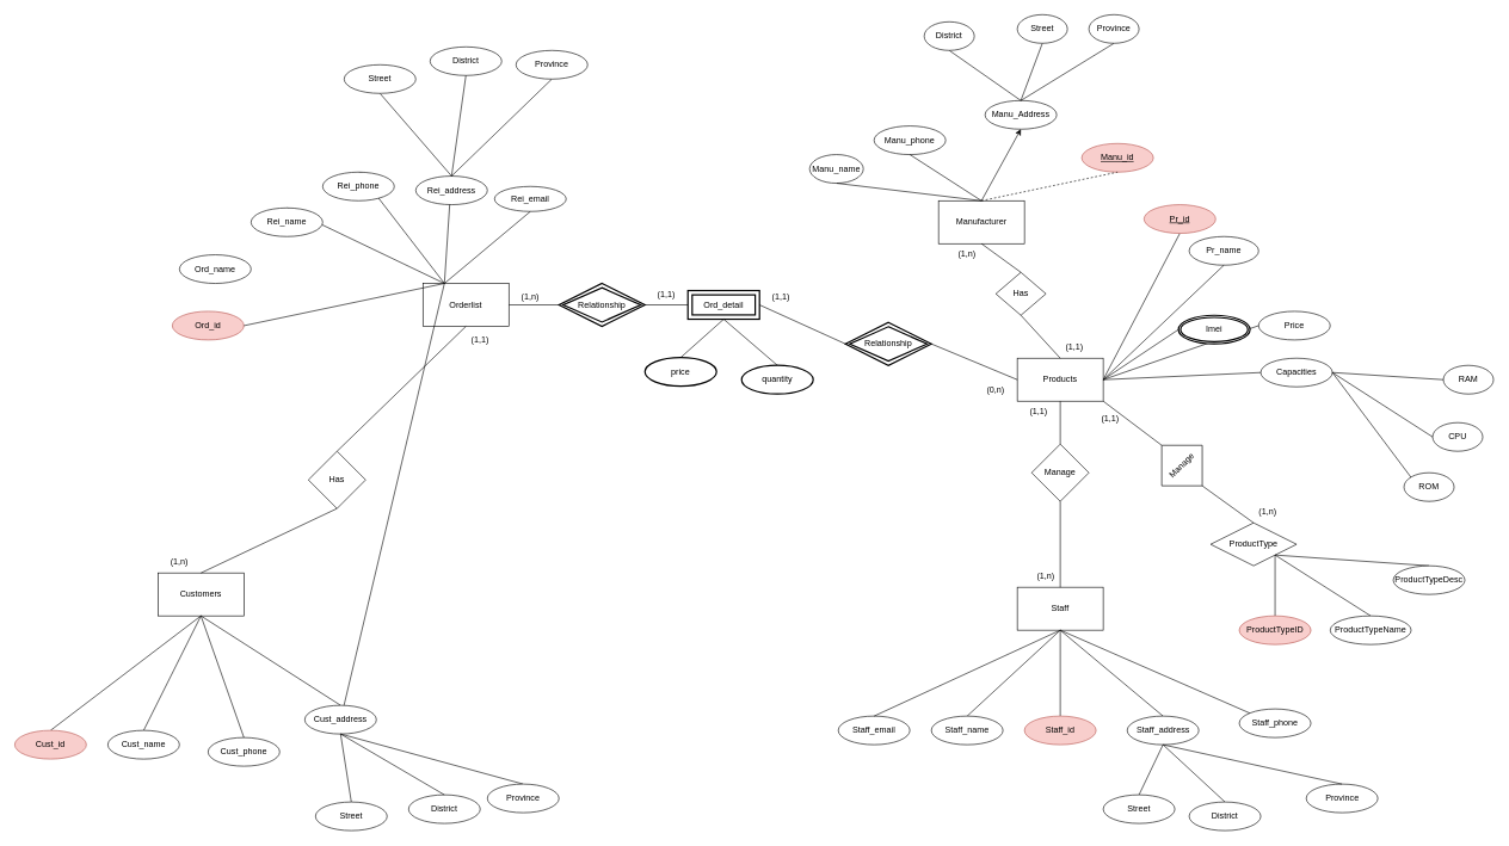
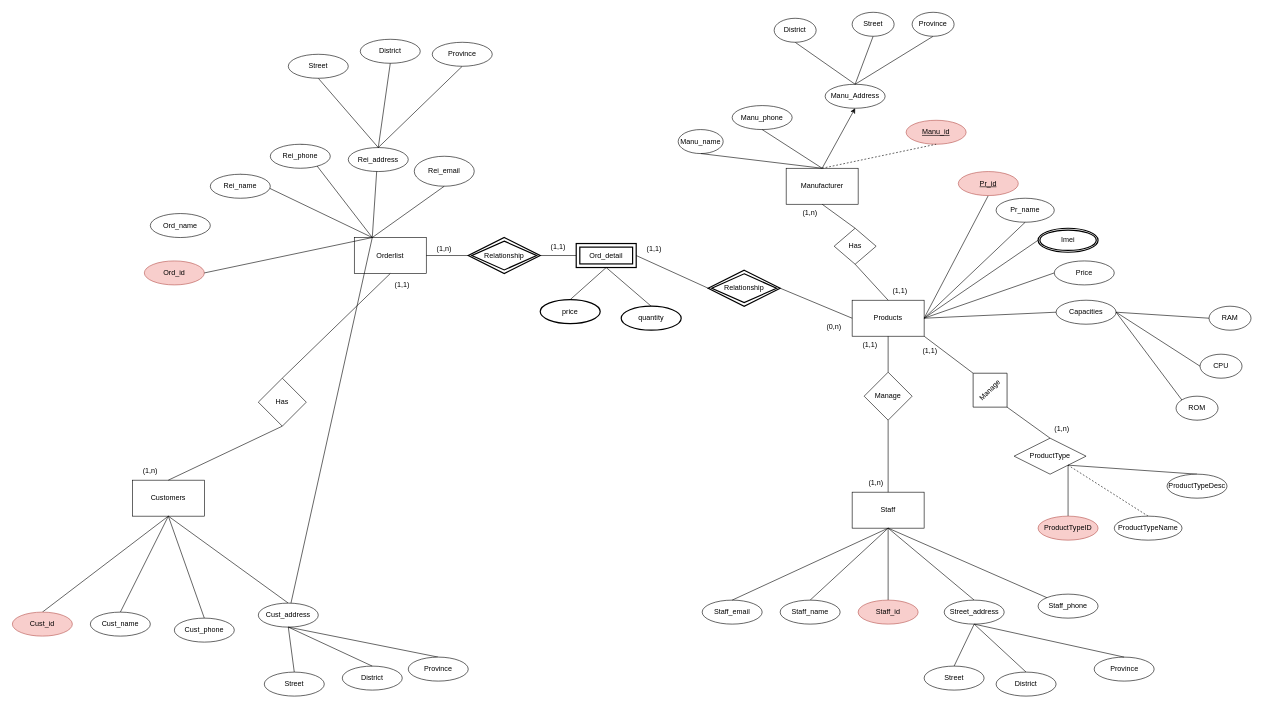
- <mxCell id="123" value="Rei_email" style="ellipse;whiteSpace=wrap;html=1;align=center;strokeColor=#000000;fillColor=default;" parent="1" vertex="1"><mxGeometry x="690" y="260" width="100" height="35" as="geometry" /></mxCell>
+ <mxCell id="123" value="Rei_email" style="ellipse;whiteSpace=wrap;html=1;align=center;strokeColor=#000000;fillColor=default;" parent="1" vertex="1"><mxGeometry x="690" y="260" width="100" height="50" as="geometry" /></mxCell>
- <mxCell id="88" value="Imei" style="ellipse;shape=doubleEllipse;margin=3;whiteSpace=wrap;html=1;align=center;shadow=0;fillStyle=auto;strokeColor=#000000;strokeWidth=2;fillColor=#FFFFFF;" parent="1" vertex="1"><mxGeometry x="1645" y="440" width="100" height="40" as="geometry" /></mxCell>
+ <mxCell id="88" value="Imei" style="ellipse;shape=doubleEllipse;margin=3;whiteSpace=wrap;html=1;align=center;shadow=0;fillStyle=auto;strokeColor=#000000;strokeWidth=2;fillColor=#FFFFFF;" parent="1" vertex="1"><mxGeometry x="1730" y="380" width="100" height="40" as="geometry" /></mxCell>
- <mxCell id="119" value="" style="endArrow=none;html=1;rounded=0;entryX=1;entryY=1;entryDx=0;entryDy=0;exitX=0.5;exitY=0;exitDx=0;exitDy=0;" parent="1" source="120" target="116" edge="1"><mxGeometry width="50" height="50" relative="1" as="geometry"><mxPoint x="1810" y="860" as="sourcePoint" /><mxPoint x="1820" y="800" as="targetPoint" /></mxGeometry></mxCell>
+ <mxCell id="119" value="" style="endArrow=none;html=1;rounded=0;entryX=1;entryY=1;entryDx=0;entryDy=0;exitX=0.5;exitY=0;exitDx=0;exitDy=0;dashed=1;" parent="1" source="120" target="116" edge="1"><mxGeometry width="50" height="50" relative="1" as="geometry"><mxPoint x="1810" y="860" as="sourcePoint" /><mxPoint x="1820" y="800" as="targetPoint" /></mxGeometry></mxCell>
- <mxCell id="54" value="Cust_address" style="ellipse;whiteSpace=wrap;html=1;align=center;strokeColor=#000000;fillColor=default;direction=east;flipV=1;" parent="1" vertex="1"><mxGeometry x="425" y="985" width="100" height="40" as="geometry" /></mxCell>
+ <mxCell id="54" value="Cust_address" style="ellipse;whiteSpace=wrap;html=1;align=center;strokeColor=#000000;fillColor=default;direction=east;flipV=1;" parent="1" vertex="1"><mxGeometry x="430" y="1005" width="100" height="40" as="geometry" /></mxCell>
- <mxCell id="26" value="Staff_address" style="ellipse;whiteSpace=wrap;html=1;align=center;strokeColor=#000000;fillColor=default;" parent="1" vertex="1"><mxGeometry x="1573.5" y="1000" width="100" height="40" as="geometry" /></mxCell>
+ <mxCell id="26" value="Street_address" style="ellipse;whiteSpace=wrap;html=1;align=center;strokeColor=#000000;fillColor=default;" parent="1" vertex="1"><mxGeometry x="1573.5" y="1000" width="100" height="40" as="geometry" /></mxCell>
